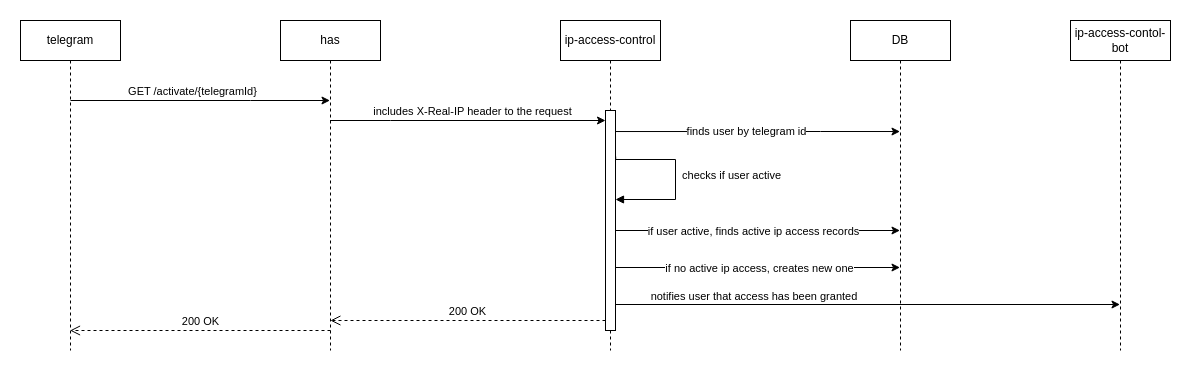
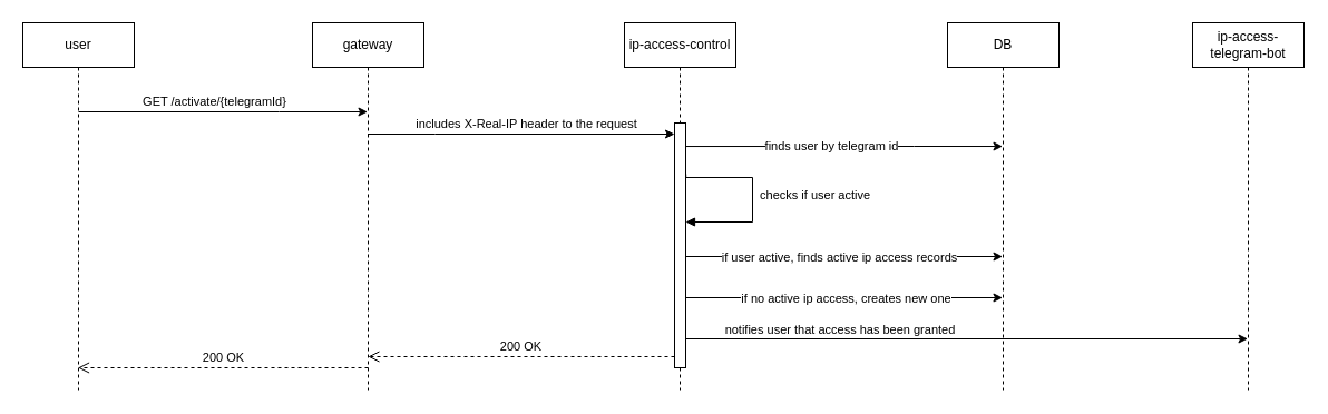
- <mxCell id="4" value="telegram" style="shape=umlLifeline;perimeter=lifelinePerimeter;whiteSpace=wrap;html=1;container=1;dropTarget=0;collapsible=0;recursiveResize=0;outlineConnect=0;portConstraint=eastwest;newEdgeStyle={&quot;curved&quot;:0,&quot;rounded&quot;:0};" vertex="1" parent="1"><mxGeometry x="20" y="20" width="100" height="330" as="geometry" /></mxCell>
+ <mxCell id="4" value="user" style="shape=umlLifeline;perimeter=lifelinePerimeter;whiteSpace=wrap;html=1;container=1;dropTarget=0;collapsible=0;recursiveResize=0;outlineConnect=0;portConstraint=eastwest;newEdgeStyle={&quot;curved&quot;:0,&quot;rounded&quot;:0};" vertex="1" parent="1"><mxGeometry x="20" y="20" width="100" height="330" as="geometry" /></mxCell>
- <mxCell id="9" value="has" style="shape=umlLifeline;perimeter=lifelinePerimeter;whiteSpace=wrap;html=1;container=1;dropTarget=0;collapsible=0;recursiveResize=0;outlineConnect=0;portConstraint=eastwest;newEdgeStyle={&quot;curved&quot;:0,&quot;rounded&quot;:0};" vertex="1" parent="1"><mxGeometry x="280" y="20" width="100" height="330" as="geometry" /></mxCell>
+ <mxCell id="9" value="gateway" style="shape=umlLifeline;perimeter=lifelinePerimeter;whiteSpace=wrap;html=1;container=1;dropTarget=0;collapsible=0;recursiveResize=0;outlineConnect=0;portConstraint=eastwest;newEdgeStyle={&quot;curved&quot;:0,&quot;rounded&quot;:0};" vertex="1" parent="1"><mxGeometry x="280" y="20" width="100" height="330" as="geometry" /></mxCell>
- <mxCell id="18" value="ip-access-contol-bot" style="shape=umlLifeline;perimeter=lifelinePerimeter;whiteSpace=wrap;html=1;container=1;dropTarget=0;collapsible=0;recursiveResize=0;outlineConnect=0;portConstraint=eastwest;newEdgeStyle={&quot;curved&quot;:0,&quot;rounded&quot;:0};" vertex="1" parent="1"><mxGeometry x="1070" y="20" width="100" height="330" as="geometry" /></mxCell>
+ <mxCell id="18" value="ip-access-telegram-bot" style="shape=umlLifeline;perimeter=lifelinePerimeter;whiteSpace=wrap;html=1;container=1;dropTarget=0;collapsible=0;recursiveResize=0;outlineConnect=0;portConstraint=eastwest;newEdgeStyle={&quot;curved&quot;:0,&quot;rounded&quot;:0};" vertex="1" parent="1"><mxGeometry x="1070" y="20" width="100" height="330" as="geometry" /></mxCell>
